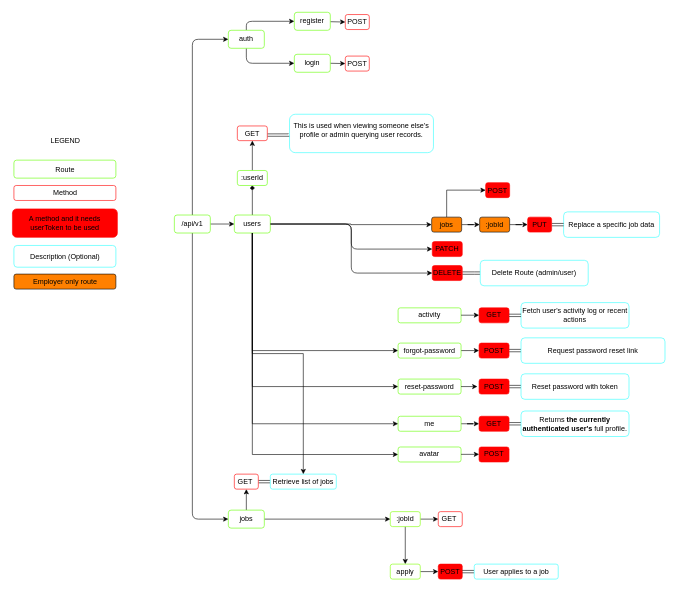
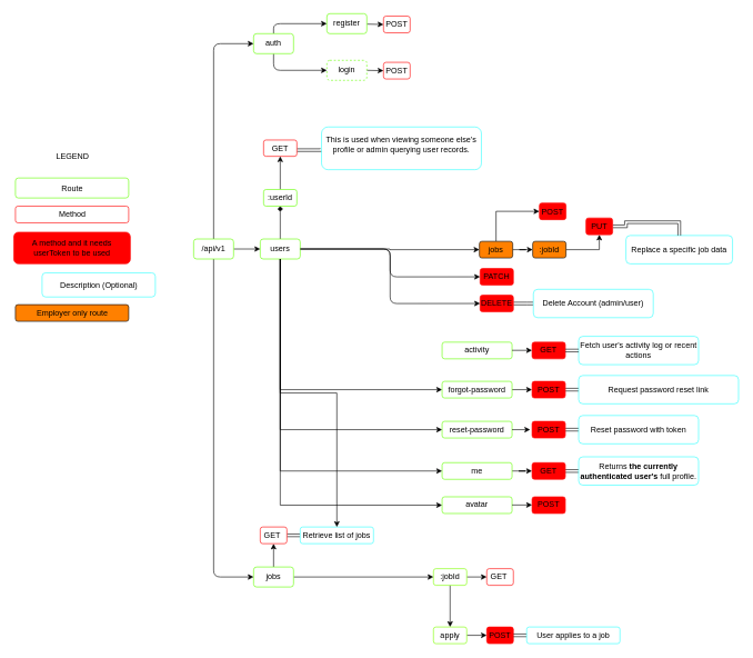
- <mxCell id="28" value="login" style="rounded=1;whiteSpace=wrap;html=1;strokeColor=#65FF00;fontStyle=0;" parent="1" vertex="1"><mxGeometry x="490" y="90" width="60" height="30" as="geometry" /></mxCell>
+ <mxCell id="28" value="login" style="rounded=1;whiteSpace=wrap;html=1;strokeColor=#65FF00;fontStyle=0;dashed=1;" parent="1" vertex="1"><mxGeometry x="490" y="90" width="60" height="30" as="geometry" /></mxCell>
- <mxCell id="86" value="&lt;span&gt;PUT&lt;/span&gt;" style="whiteSpace=wrap;html=1;rounded=1;strokeColor=#FF0000;fontStyle=0;fillColor=#FF0000;" vertex="1" parent="1"><mxGeometry x="879" y="361.5" width="40" height="25" as="geometry" /></mxCell>
+ <mxCell id="86" value="&lt;span&gt;PUT&lt;/span&gt;" style="whiteSpace=wrap;html=1;rounded=1;strokeColor=#FF0000;fontStyle=0;fillColor=#FF0000;" vertex="1" parent="1"><mxGeometry x="879" y="326.5" width="40" height="25" as="geometry" /></mxCell>
- <mxCell id="24" value="Description (Optional)" style="whiteSpace=wrap;html=1;rounded=1;strokeColor=#33FFFF;fontStyle=0;flipV=0;" parent="1" vertex="1"><mxGeometry x="22.5" y="408.75" width="170" height="36.25" as="geometry" /></mxCell>
+ <mxCell id="24" value="Description (Optional)" style="whiteSpace=wrap;html=1;rounded=1;strokeColor=#33FFFF;fontStyle=0;flipV=0;" parent="1" vertex="1"><mxGeometry x="62.5" y="408.75" width="170" height="36.25" as="geometry" /></mxCell>
- <mxCell id="48" value="Delete Route (admin/user)" style="whiteSpace=wrap;html=1;rounded=1;strokeColor=#33FFFF;fontStyle=0;" parent="1" vertex="1"><mxGeometry x="800" y="433.5" width="180" height="42.5" as="geometry" /></mxCell>
+ <mxCell id="48" value="Delete Account (admin/user)" style="whiteSpace=wrap;html=1;rounded=1;strokeColor=#33FFFF;fontStyle=0;" parent="1" vertex="1"><mxGeometry x="800" y="433.5" width="180" height="42.5" as="geometry" /></mxCell>
